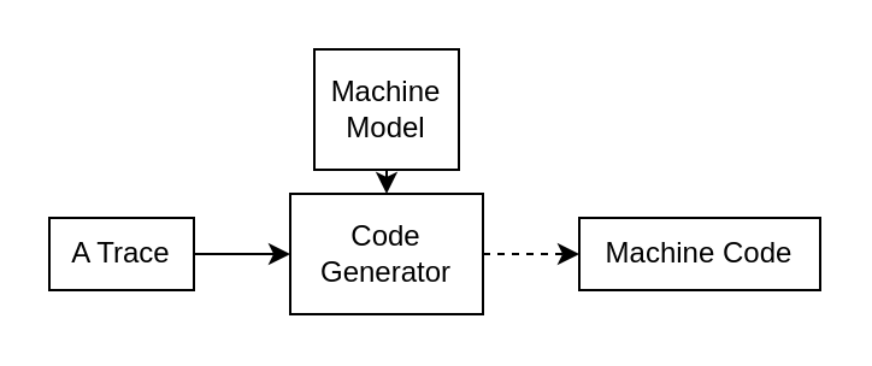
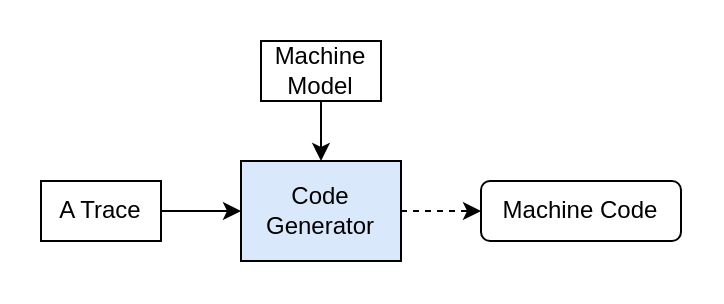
- <mxCell id="7" value="Machine Model" style="rounded=0;whiteSpace=wrap;html=1;" vertex="1" parent="1"><mxGeometry x="130" y="20" width="60" height="50" as="geometry" /></mxCell>
+ <mxCell id="7" value="Machine Model" style="rounded=0;whiteSpace=wrap;html=1;" vertex="1" parent="1"><mxGeometry x="130" y="20" width="60" height="30" as="geometry" /></mxCell>
- <mxCell id="5" value="Code Generator" style="rounded=0;whiteSpace=wrap;html=1;" vertex="1" parent="1"><mxGeometry x="120" y="80" width="80" height="50" as="geometry" /></mxCell>
+ <mxCell id="5" value="Code Generator" style="rounded=0;whiteSpace=wrap;html=1;fillColor=#dae8fc;" vertex="1" parent="1"><mxGeometry x="120" y="80" width="80" height="50" as="geometry" /></mxCell>
- <mxCell id="8" value="Machine Code" style="rounded=0;whiteSpace=wrap;html=1;" vertex="1" parent="1"><mxGeometry x="240" y="90" width="100" height="30" as="geometry" /></mxCell>
+ <mxCell id="8" value="Machine Code" style="whiteSpace=wrap;html=1;rounded=1;" vertex="1" parent="1"><mxGeometry x="240" y="90" width="100" height="30" as="geometry" /></mxCell>
